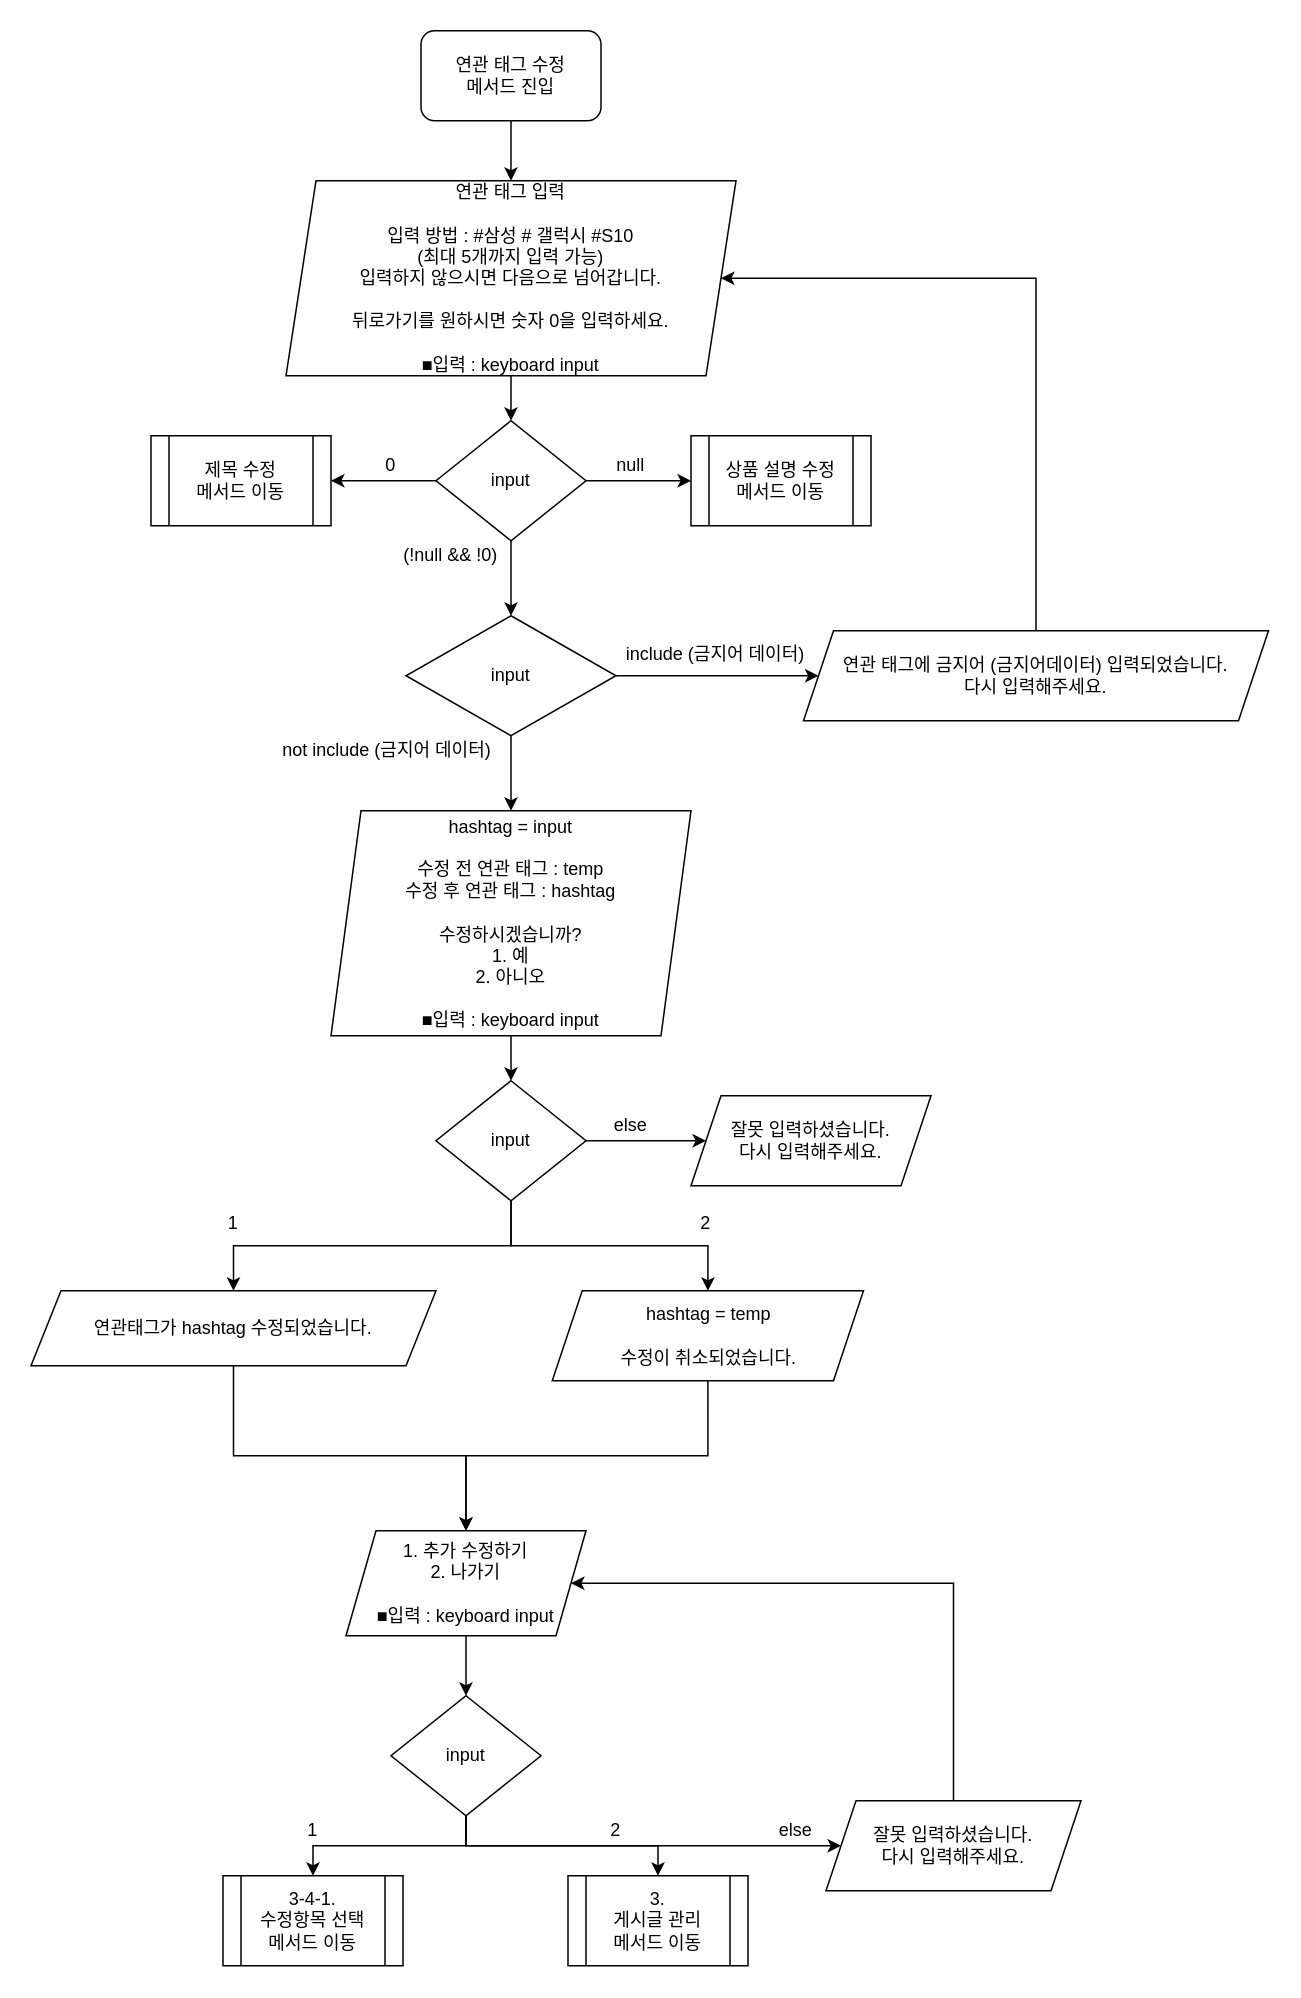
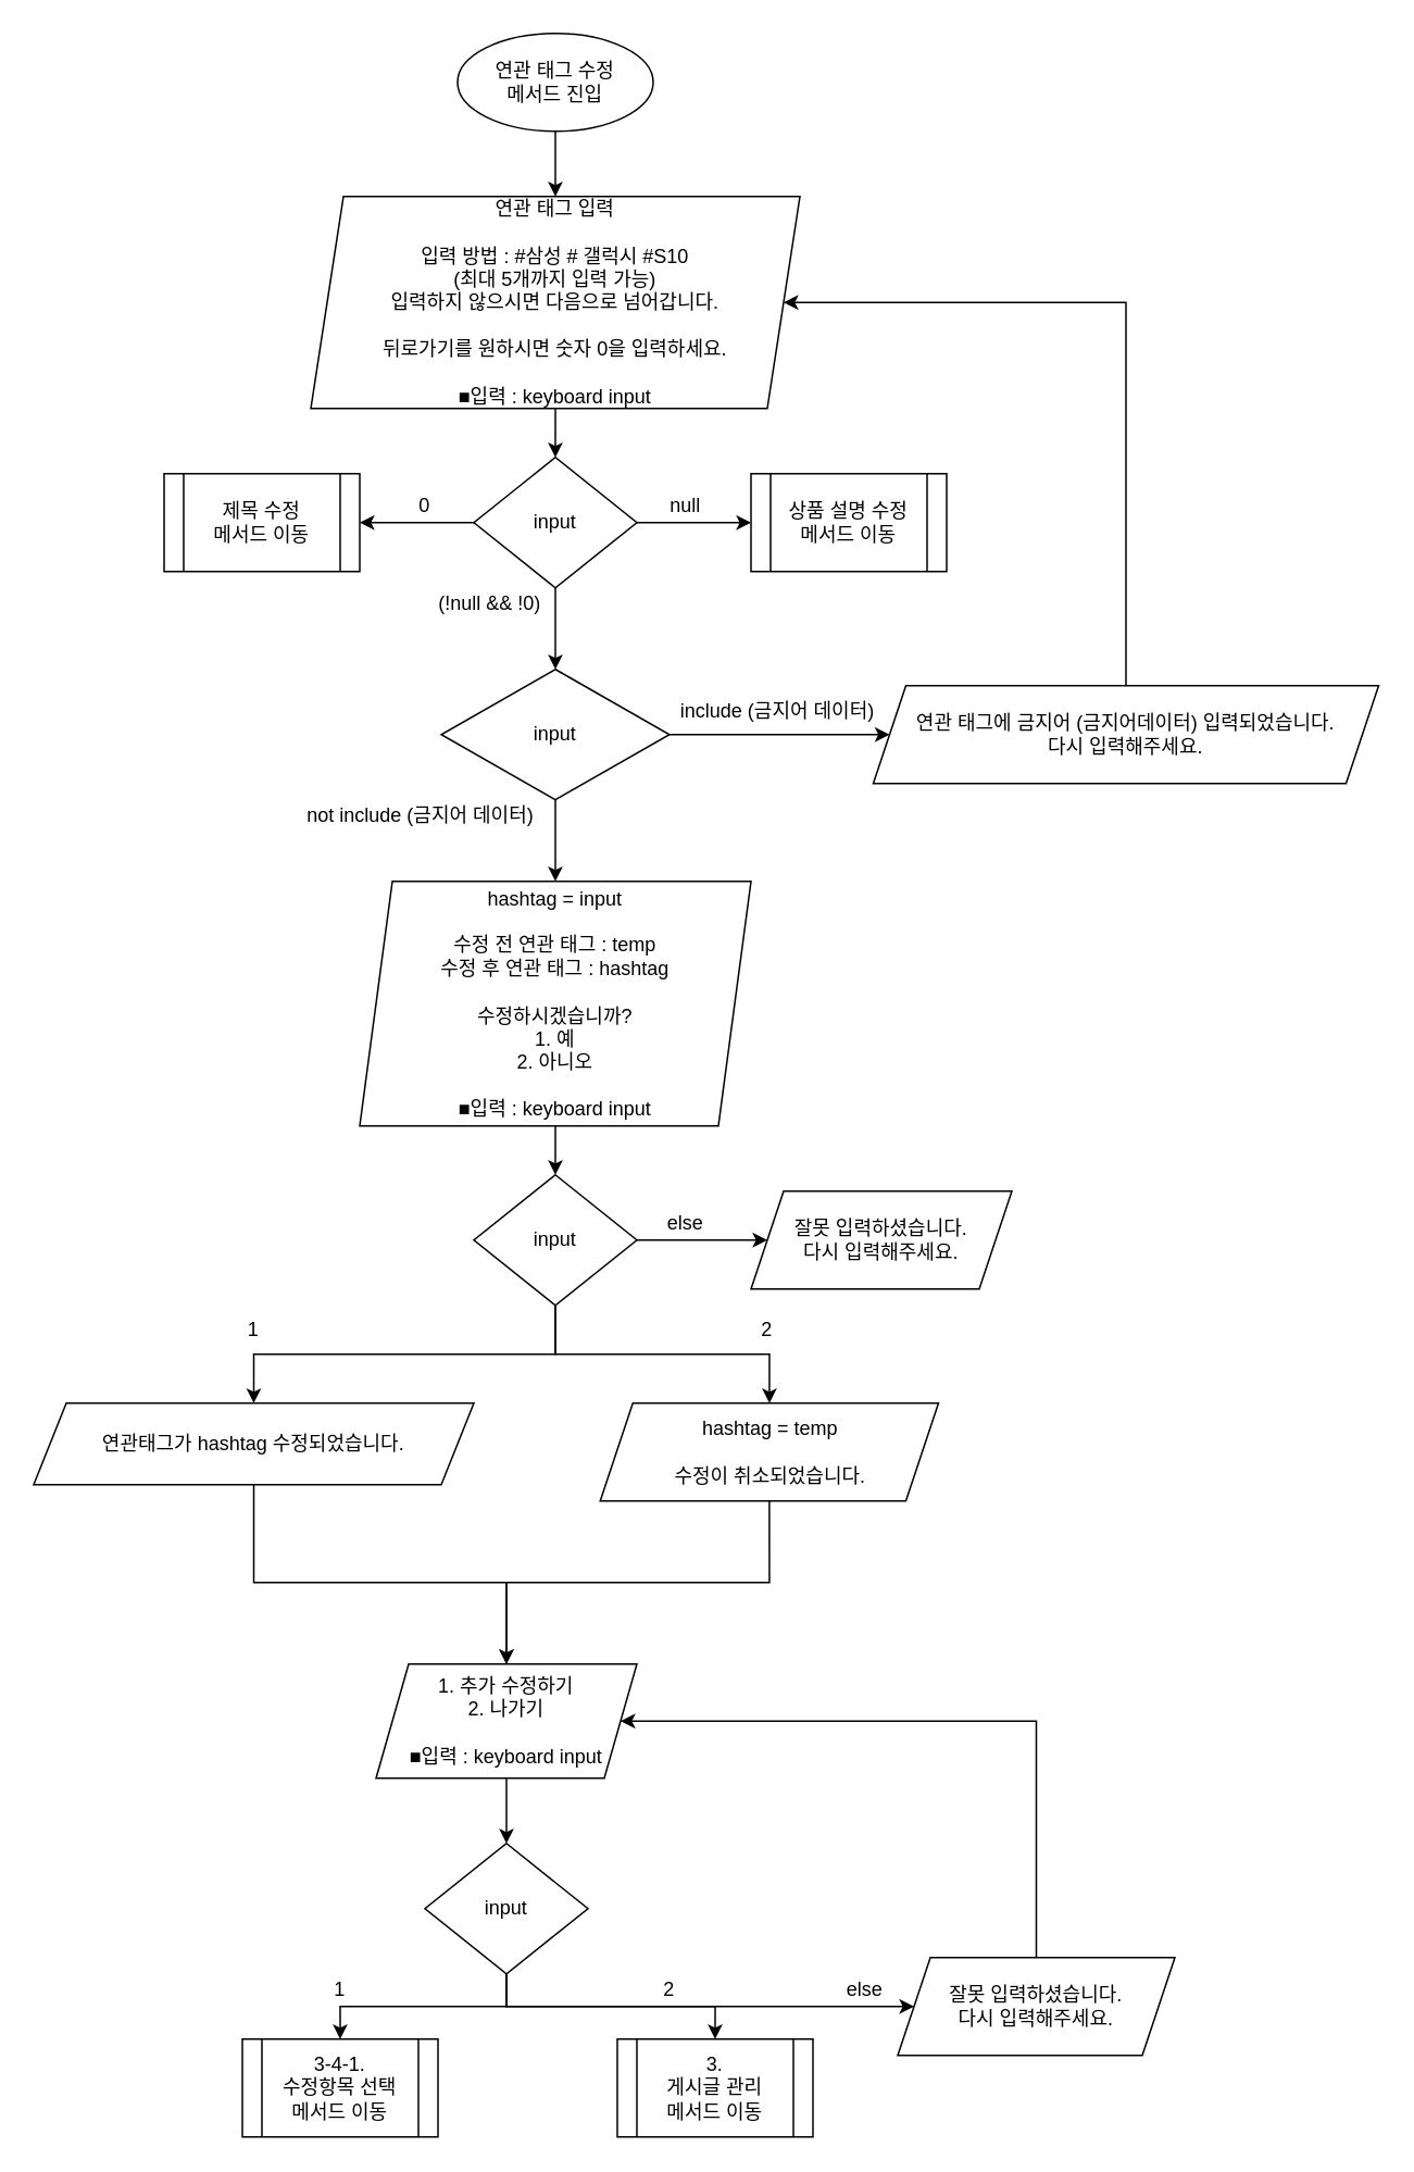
- <mxCell id="3" value="연관 태그 수정&lt;br&gt;메서드 진입" style="rounded=1;whiteSpace=wrap;html=1;" vertex="1" parent="1"><mxGeometry x="280" y="20" width="120" height="60" as="geometry" /></mxCell>
+ <mxCell id="3" value="연관 태그 수정&lt;br&gt;메서드 진입" style="ellipse;whiteSpace=wrap;html=1;" vertex="1" parent="1"><mxGeometry x="280" y="20" width="120" height="60" as="geometry" /></mxCell>
